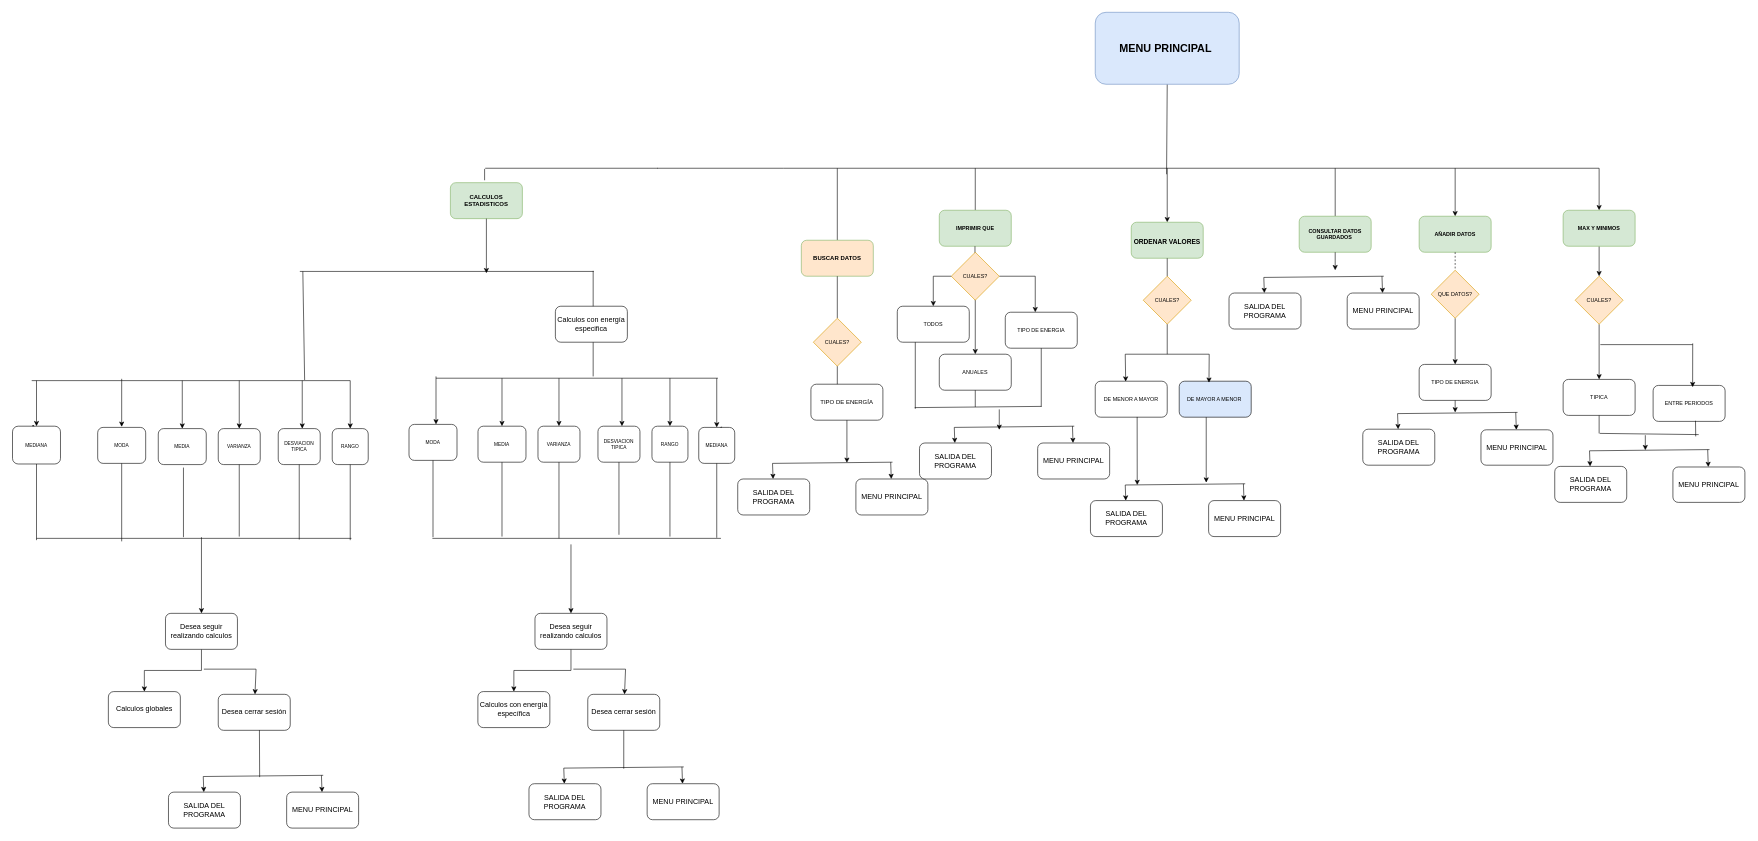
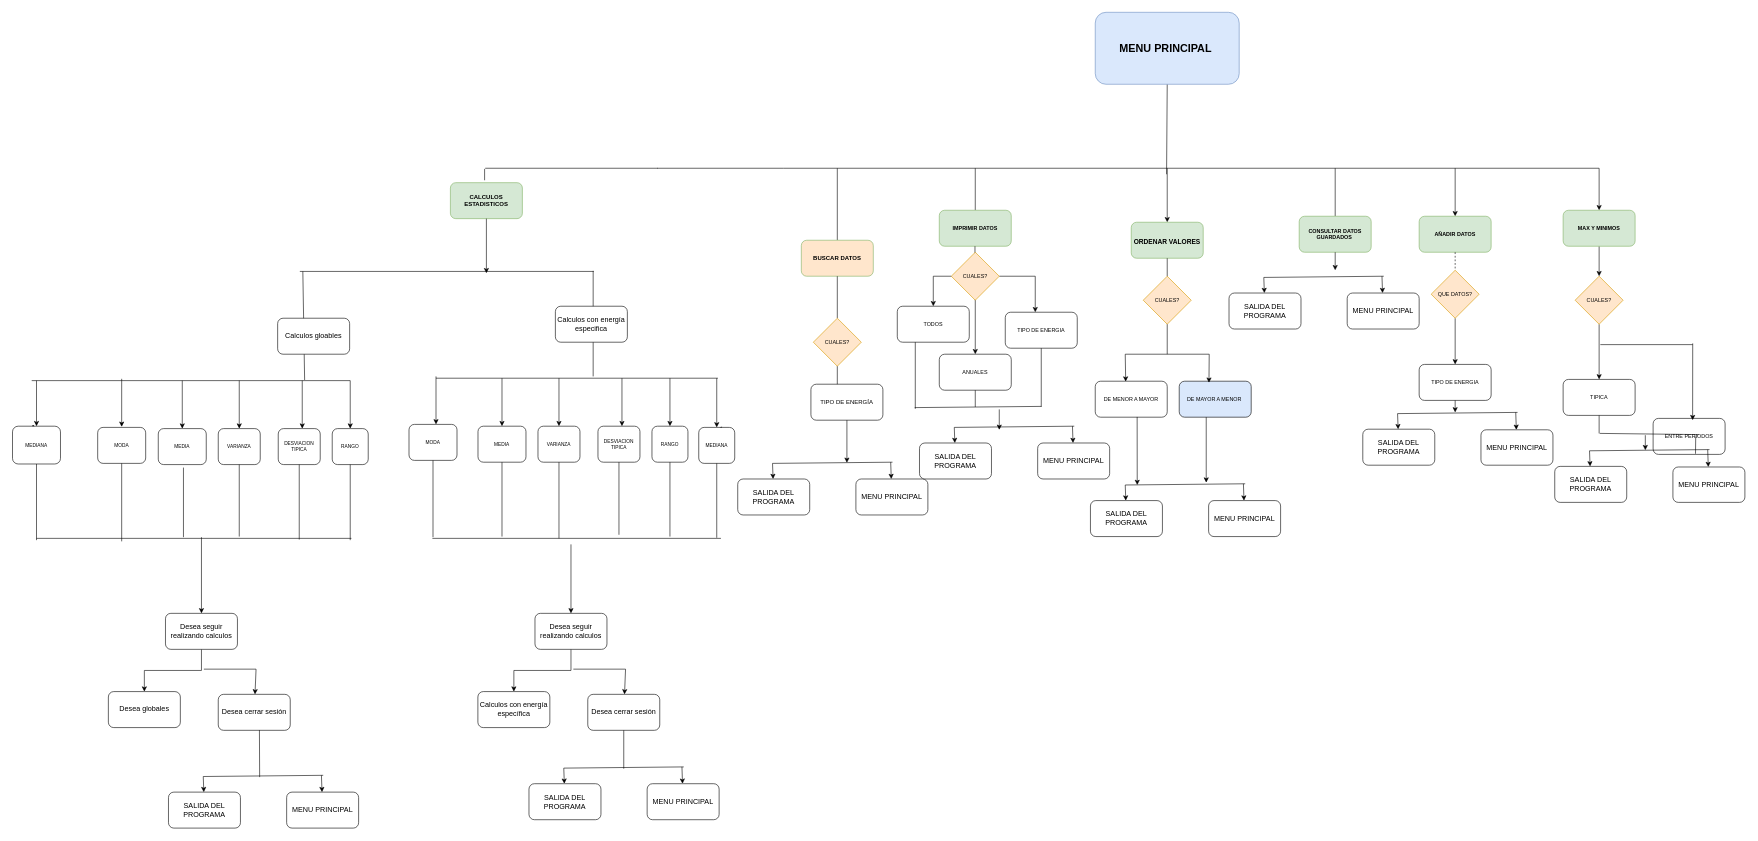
- <mxCell id="22" value="&lt;b&gt;IMPRIMIR QUE&lt;/b&gt;" style="rounded=1;whiteSpace=wrap;html=1;fontSize=9;fillColor=#d5e8d4;strokeColor=#82b366;" parent="1" vertex="1"><mxGeometry x="1565" y="350" width="120" height="60" as="geometry" /></mxCell>
+ <mxCell id="22" value="&lt;b&gt;IMPRIMIR DATOS&lt;/b&gt;" style="rounded=1;whiteSpace=wrap;html=1;fontSize=9;fillColor=#d5e8d4;strokeColor=#82b366;" parent="1" vertex="1"><mxGeometry x="1565" y="350" width="120" height="60" as="geometry" /></mxCell>
+ <mxCell id="81" value="Calculos gloables" style="rounded=1;whiteSpace=wrap;html=1;" vertex="1" parent="1"><mxGeometry x="462" y="530" width="120" height="60" as="geometry" /></mxCell>
- <mxCell id="158" value="ENTRE PERIODOS" style="rounded=1;whiteSpace=wrap;html=1;fontSize=9;" vertex="1" parent="1"><mxGeometry x="2755" y="642" width="120" height="60" as="geometry" /></mxCell>
+ <mxCell id="158" value="ENTRE PERIODOS" style="rounded=1;whiteSpace=wrap;html=1;fontSize=9;" vertex="1" parent="1"><mxGeometry x="2755" y="697" width="120" height="60" as="geometry" /></mxCell>
- <mxCell id="98" value="Calculos globales" style="rounded=1;whiteSpace=wrap;html=1;" vertex="1" parent="1"><mxGeometry x="179.8" y="1152.433" width="120" height="60" as="geometry" /></mxCell>
+ <mxCell id="98" value="Desea globales" style="rounded=1;whiteSpace=wrap;html=1;" vertex="1" parent="1"><mxGeometry x="179.8" y="1152.433" width="120" height="60" as="geometry" /></mxCell>
